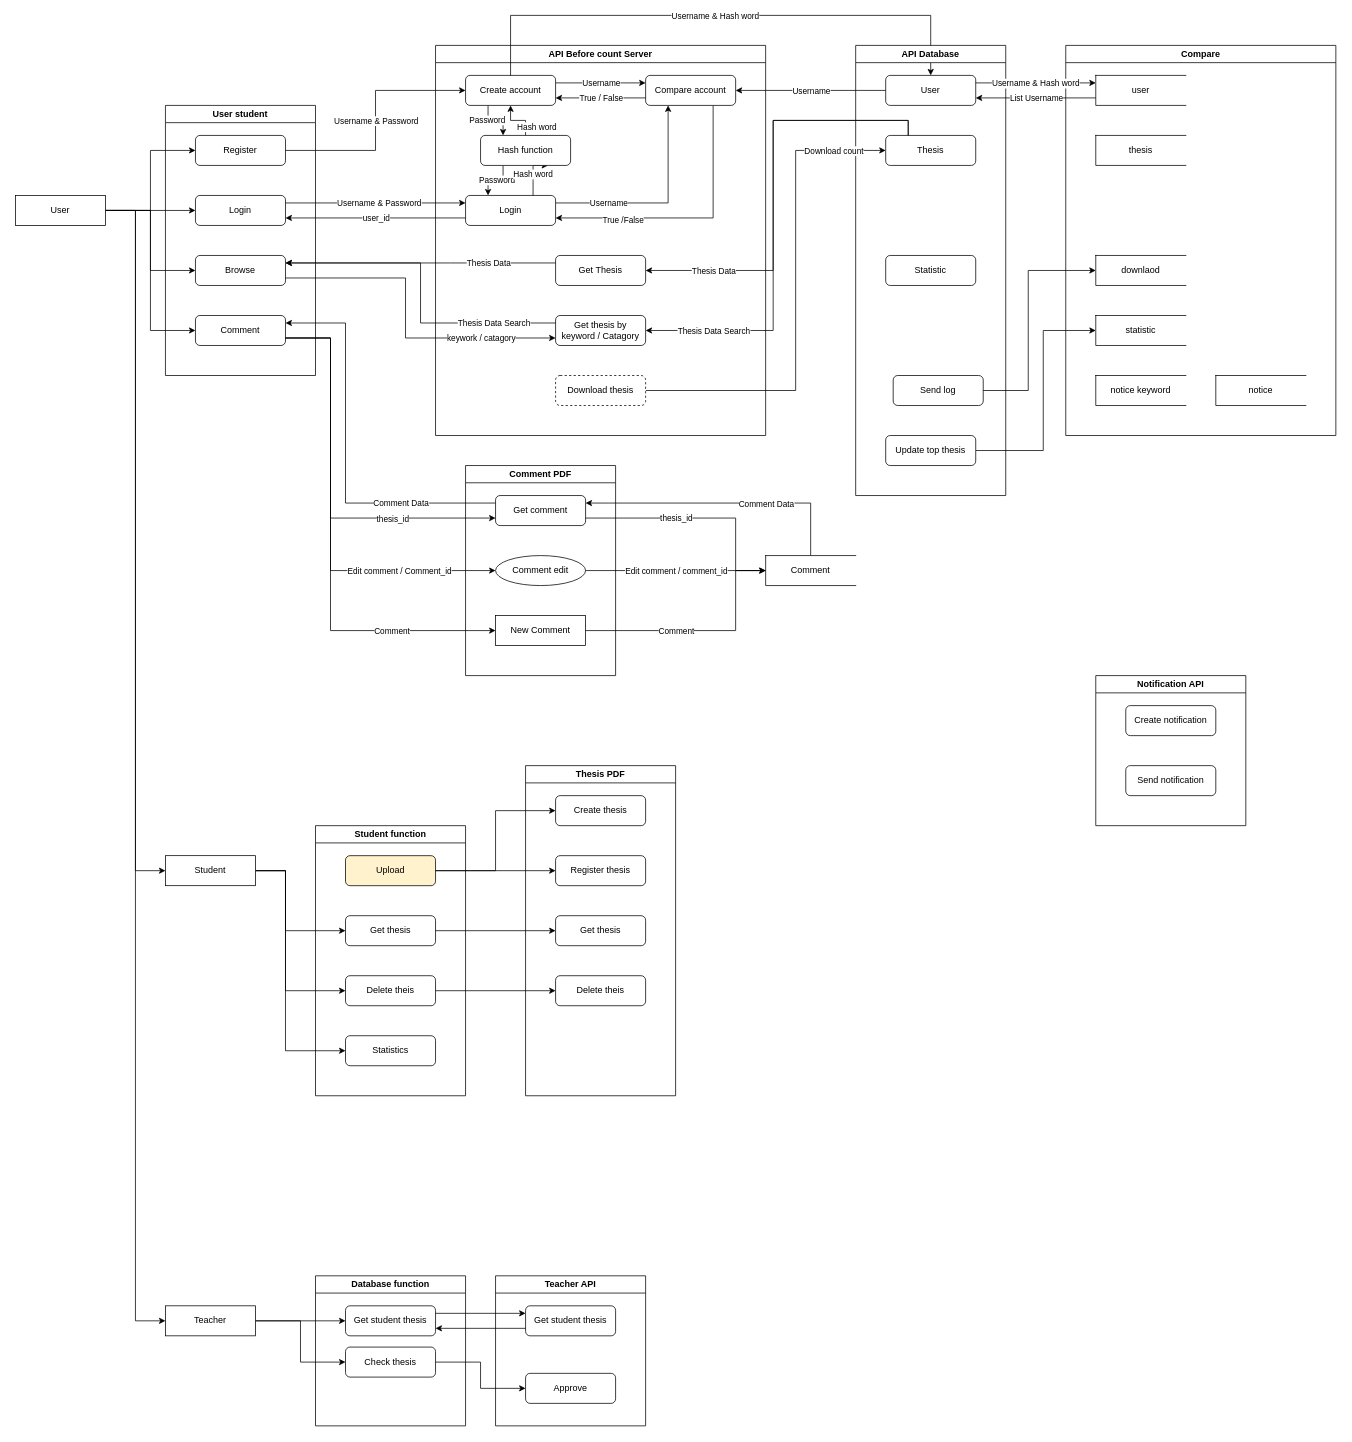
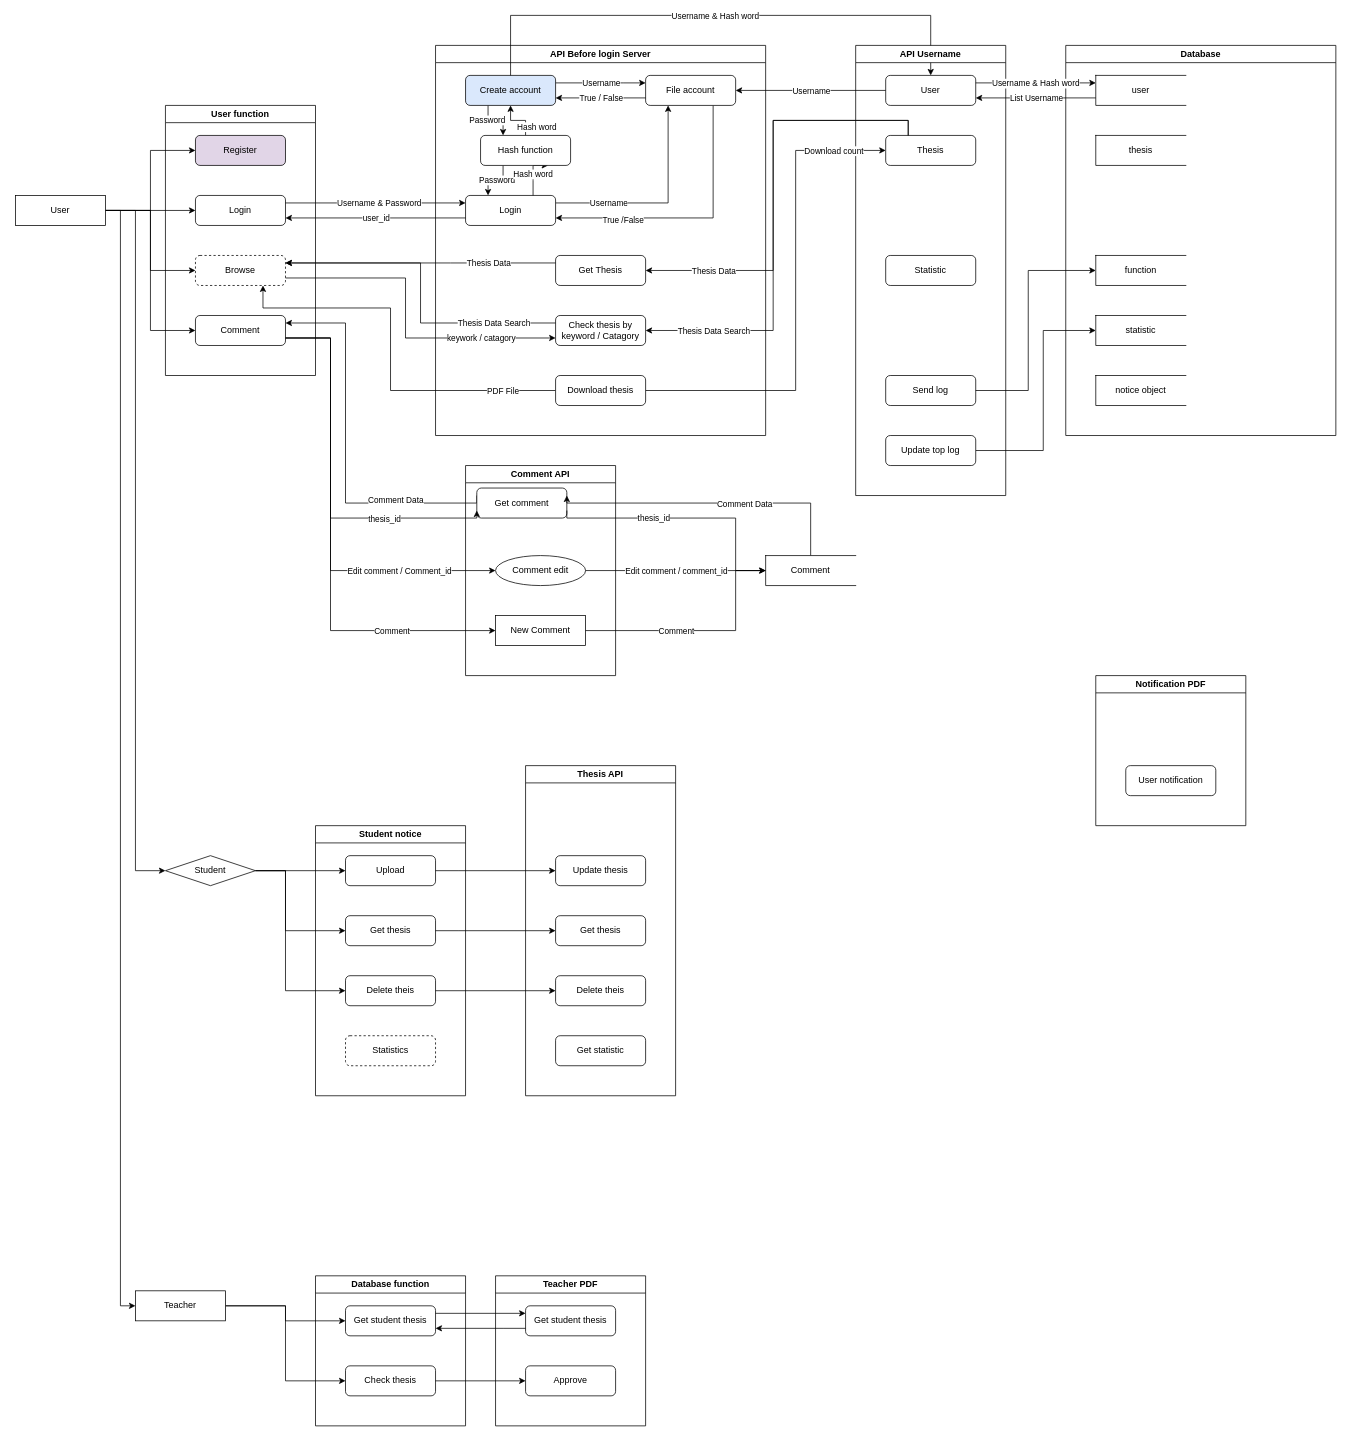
- <mxCell id="7" value="API Before count Server" style="swimlane;whiteSpace=wrap;html=1;" parent="1" vertex="1"><mxGeometry x="580" y="60" width="440" height="520" as="geometry"><mxRectangle x="400" y="200" width="130" height="30" as="alternateBounds" /></mxGeometry></mxCell>
+ <mxCell id="7" value="API Before login Server" style="swimlane;whiteSpace=wrap;html=1;" parent="1" vertex="1"><mxGeometry x="580" y="60" width="440" height="520" as="geometry"><mxRectangle x="400" y="200" width="130" height="30" as="alternateBounds" /></mxGeometry></mxCell>
- <mxCell id="81" value="API Database" style="swimlane;whiteSpace=wrap;html=1;" parent="1" vertex="1"><mxGeometry x="1140" y="60" width="200" height="600" as="geometry"><mxRectangle x="400" y="200" width="130" height="30" as="alternateBounds" /></mxGeometry></mxCell>
+ <mxCell id="81" value="API Username" style="swimlane;whiteSpace=wrap;html=1;" parent="1" vertex="1"><mxGeometry x="1140" y="60" width="200" height="600" as="geometry"><mxRectangle x="400" y="200" width="130" height="30" as="alternateBounds" /></mxGeometry></mxCell>
- <mxCell id="30" value="Compare" style="swimlane;whiteSpace=wrap;html=1;" parent="1" vertex="1"><mxGeometry x="1420" y="60" width="360" height="520" as="geometry"><mxRectangle x="400" y="200" width="130" height="30" as="alternateBounds" /></mxGeometry></mxCell>
+ <mxCell id="30" value="Database" style="swimlane;whiteSpace=wrap;html=1;" parent="1" vertex="1"><mxGeometry x="1420" y="60" width="360" height="520" as="geometry"><mxRectangle x="400" y="200" width="130" height="30" as="alternateBounds" /></mxGeometry></mxCell>
- <mxCell id="12" value="Create account" style="rounded=1;whiteSpace=wrap;html=1;" parent="7" vertex="1"><mxGeometry x="40" y="40" width="120" height="40" as="geometry" /></mxCell>
+ <mxCell id="12" value="Create account" style="rounded=1;whiteSpace=wrap;html=1;fillColor=#dae8fc;" parent="7" vertex="1"><mxGeometry x="40" y="40" width="120" height="40" as="geometry" /></mxCell>
- <mxCell id="15" value="Compare account" style="rounded=1;whiteSpace=wrap;html=1;" parent="7" vertex="1"><mxGeometry x="280" y="40" width="120" height="40" as="geometry" /></mxCell>
+ <mxCell id="15" value="File account" style="rounded=1;whiteSpace=wrap;html=1;" parent="7" vertex="1"><mxGeometry x="280" y="40" width="120" height="40" as="geometry" /></mxCell>
- <mxCell id="2" value="User student" style="swimlane;whiteSpace=wrap;html=1;" parent="1" vertex="1"><mxGeometry x="220" y="140" width="200" height="360" as="geometry"><mxRectangle x="400" y="200" width="130" height="30" as="alternateBounds" /></mxGeometry></mxCell>
+ <mxCell id="2" value="User function" style="swimlane;whiteSpace=wrap;html=1;" parent="1" vertex="1"><mxGeometry x="220" y="140" width="200" height="360" as="geometry"><mxRectangle x="400" y="200" width="130" height="30" as="alternateBounds" /></mxGeometry></mxCell>
- <mxCell id="73" style="edgeStyle=orthogonalEdgeStyle;rounded=0;orthogonalLoop=1;jettySize=auto;html=1;entryX=0;entryY=0.5;entryDx=0;entryDy=0;" parent="1" source="6" target="12" edge="1"><mxGeometry relative="1" as="geometry"><Array as="points"><mxPoint x="500" y="200" /><mxPoint x="500" y="120" /></Array></mxGeometry></mxCell>
- <mxCell id="74" value="Username &amp;amp; Password" style="edgeLabel;html=1;align=center;verticalAlign=middle;resizable=0;points=[];" parent="73" vertex="1" connectable="0"><mxGeometry x="-0.074" y="1" relative="1" as="geometry"><mxPoint x="1" y="-12" as="offset" /></mxGeometry></mxCell>
- <mxCell id="6" value="Register" style="rounded=1;whiteSpace=wrap;html=1;" parent="2" vertex="1"><mxGeometry x="40" y="40" width="120" height="40" as="geometry" /></mxCell>
+ <mxCell id="6" value="Register" style="rounded=1;whiteSpace=wrap;html=1;fillColor=#e1d5e7;" parent="2" vertex="1"><mxGeometry x="40" y="40" width="120" height="40" as="geometry" /></mxCell>
- <mxCell id="3" value="Browse" style="rounded=1;whiteSpace=wrap;html=1;" parent="2" vertex="1"><mxGeometry x="40" y="200" width="120" height="40" as="geometry" /></mxCell>
+ <mxCell id="3" value="Browse" style="rounded=1;whiteSpace=wrap;html=1;dashed=1;" parent="2" vertex="1"><mxGeometry x="40" y="200" width="120" height="40" as="geometry" /></mxCell>
- <mxCell id="31" value="downlaod" style="html=1;dashed=0;whiteSpace=wrap;shape=partialRectangle;right=0;" parent="30" vertex="1"><mxGeometry x="40" y="280" width="120" height="40" as="geometry" /></mxCell>
+ <mxCell id="31" value="function" style="html=1;dashed=0;whiteSpace=wrap;shape=partialRectangle;right=0;" parent="30" vertex="1"><mxGeometry x="40" y="280" width="120" height="40" as="geometry" /></mxCell>
- <mxCell id="29" value="Get thesis by keyword / Catagory" style="rounded=1;whiteSpace=wrap;html=1;" parent="7" vertex="1"><mxGeometry x="160" y="360" width="120" height="40" as="geometry" /></mxCell>
+ <mxCell id="29" value="Check thesis by keyword / Catagory" style="rounded=1;whiteSpace=wrap;html=1;" parent="7" vertex="1"><mxGeometry x="160" y="360" width="120" height="40" as="geometry" /></mxCell>
+ <mxCell id="120" style="edgeStyle=orthogonalEdgeStyle;rounded=0;orthogonalLoop=1;jettySize=auto;html=1;entryX=0.75;entryY=1;entryDx=0;entryDy=0;" parent="1" source="128" target="3" edge="1"><mxGeometry relative="1" as="geometry"><Array as="points"><mxPoint x="520" y="520" /><mxPoint x="520" y="410" /><mxPoint x="350" y="410" /></Array></mxGeometry></mxCell>
+ <mxCell id="121" value="PDF File" style="edgeLabel;html=1;align=center;verticalAlign=middle;resizable=0;points=[];" parent="120" vertex="1" connectable="0"><mxGeometry x="-0.292" y="1" relative="1" as="geometry"><mxPoint x="117" y="-1" as="offset" /></mxGeometry></mxCell>
- <mxCell id="128" value="Download thesis" style="rounded=1;whiteSpace=wrap;html=1;dashed=1;" parent="1" vertex="1"><mxGeometry x="740" y="500" width="120" height="40" as="geometry" /></mxCell>
+ <mxCell id="128" value="Download thesis" style="rounded=1;whiteSpace=wrap;html=1;" parent="1" vertex="1"><mxGeometry x="740" y="500" width="120" height="40" as="geometry" /></mxCell>
- <mxCell id="91" value="Send log" style="rounded=1;whiteSpace=wrap;html=1;" parent="81" vertex="1"><mxGeometry x="50" y="440" width="120" height="40" as="geometry" /></mxCell>
+ <mxCell id="91" value="Send log" style="rounded=1;whiteSpace=wrap;html=1;" parent="81" vertex="1"><mxGeometry x="40" y="440" width="120" height="40" as="geometry" /></mxCell>
- <mxCell id="36" value="notice keyword" style="html=1;dashed=0;whiteSpace=wrap;shape=partialRectangle;right=0;" parent="30" vertex="1"><mxGeometry x="40" y="440" width="120" height="40" as="geometry" /></mxCell>
+ <mxCell id="36" value="notice object" style="html=1;dashed=0;whiteSpace=wrap;shape=partialRectangle;right=0;" parent="30" vertex="1"><mxGeometry x="40" y="440" width="120" height="40" as="geometry" /></mxCell>
- <mxCell id="35" value="notice" style="html=1;dashed=0;whiteSpace=wrap;shape=partialRectangle;right=0;" parent="30" vertex="1"><mxGeometry x="200" y="440" width="120" height="40" as="geometry" /></mxCell>
- <mxCell id="142" value="Update top thesis" style="rounded=1;whiteSpace=wrap;html=1;" parent="1" vertex="1"><mxGeometry x="1180" y="580" width="120" height="40" as="geometry" /></mxCell>
+ <mxCell id="142" value="Update top log" style="rounded=1;whiteSpace=wrap;html=1;" parent="1" vertex="1"><mxGeometry x="1180" y="580" width="120" height="40" as="geometry" /></mxCell>
- <mxCell id="116" value="Comment PDF" style="swimlane;whiteSpace=wrap;html=1;" parent="1" vertex="1"><mxGeometry x="620" y="620" width="200" height="280" as="geometry"><mxRectangle x="400" y="200" width="130" height="30" as="alternateBounds" /></mxGeometry></mxCell>
+ <mxCell id="116" value="Comment API" style="swimlane;whiteSpace=wrap;html=1;" parent="1" vertex="1"><mxGeometry x="620" y="620" width="200" height="280" as="geometry"><mxRectangle x="400" y="200" width="130" height="30" as="alternateBounds" /></mxGeometry></mxCell>
- <mxCell id="117" value="Get comment" style="rounded=1;whiteSpace=wrap;html=1;" parent="116" vertex="1"><mxGeometry x="40" y="40" width="120" height="40" as="geometry" /></mxCell>
+ <mxCell id="117" value="Get comment" style="rounded=1;whiteSpace=wrap;html=1;" parent="116" vertex="1"><mxGeometry x="15" y="30" width="120" height="40" as="geometry" /></mxCell>
- <mxCell id="123" value="Notification API" style="swimlane;whiteSpace=wrap;html=1;" parent="1" vertex="1"><mxGeometry x="1460" y="900" width="200" height="200" as="geometry"><mxRectangle x="400" y="200" width="130" height="30" as="alternateBounds" /></mxGeometry></mxCell>
+ <mxCell id="123" value="Notification PDF" style="swimlane;whiteSpace=wrap;html=1;" parent="1" vertex="1"><mxGeometry x="1460" y="900" width="200" height="200" as="geometry"><mxRectangle x="400" y="200" width="130" height="30" as="alternateBounds" /></mxGeometry></mxCell>
- <mxCell id="124" value="Create notification" style="rounded=1;whiteSpace=wrap;html=1;" parent="123" vertex="1"><mxGeometry x="40" y="40" width="120" height="40" as="geometry" /></mxCell>
- <mxCell id="52" value="Thesis PDF" style="swimlane;whiteSpace=wrap;html=1;" parent="1" vertex="1"><mxGeometry x="700" y="1020" width="200" height="440" as="geometry"><mxRectangle x="400" y="200" width="130" height="30" as="alternateBounds" /></mxGeometry></mxCell>
+ <mxCell id="52" value="Thesis API" style="swimlane;whiteSpace=wrap;html=1;" parent="1" vertex="1"><mxGeometry x="700" y="1020" width="200" height="440" as="geometry"><mxRectangle x="400" y="200" width="130" height="30" as="alternateBounds" /></mxGeometry></mxCell>
- <mxCell id="125" value="Send notification" style="rounded=1;whiteSpace=wrap;html=1;" parent="123" vertex="1"><mxGeometry x="40" y="120" width="120" height="40" as="geometry" /></mxCell>
+ <mxCell id="125" value="User notification" style="rounded=1;whiteSpace=wrap;html=1;" parent="123" vertex="1"><mxGeometry x="40" y="120" width="120" height="40" as="geometry" /></mxCell>
- <mxCell id="53" value="Create thesis" style="rounded=1;whiteSpace=wrap;html=1;" parent="52" vertex="1"><mxGeometry x="40" y="40" width="120" height="40" as="geometry" /></mxCell>
- <mxCell id="69" style="edgeStyle=orthogonalEdgeStyle;rounded=0;orthogonalLoop=1;jettySize=auto;html=1;entryX=0;entryY=0.5;entryDx=0;entryDy=0;" parent="1" source="38" target="53" edge="1"><mxGeometry relative="1" as="geometry"><Array as="points"><mxPoint x="660" y="1160" /><mxPoint x="660" y="1080" /></Array></mxGeometry></mxCell>
- <mxCell id="37" value="Student function" style="swimlane;whiteSpace=wrap;html=1;startSize=23;" parent="1" vertex="1"><mxGeometry x="420" y="1100" width="200" height="360" as="geometry"><mxRectangle x="400" y="200" width="130" height="30" as="alternateBounds" /></mxGeometry></mxCell>
+ <mxCell id="37" value="Student notice" style="swimlane;whiteSpace=wrap;html=1;startSize=23;" parent="1" vertex="1"><mxGeometry x="420" y="1100" width="200" height="360" as="geometry"><mxRectangle x="400" y="200" width="130" height="30" as="alternateBounds" /></mxGeometry></mxCell>
- <mxCell id="65" value="Student" style="html=1;dashed=0;whiteSpace=wrap;" parent="1" vertex="1"><mxGeometry x="220" y="1140" width="120" height="40" as="geometry" /></mxCell>
+ <mxCell id="65" value="Student" style="rhombus;html=1;dashed=0;whiteSpace=wrap;" parent="1" vertex="1"><mxGeometry x="220" y="1140" width="120" height="40" as="geometry" /></mxCell>
+ <mxCell id="61" style="edgeStyle=orthogonalEdgeStyle;rounded=0;orthogonalLoop=1;jettySize=auto;html=1;" parent="1" source="65" target="38" edge="1"><mxGeometry relative="1" as="geometry"><Array as="points"><mxPoint x="450" y="1160" /><mxPoint x="450" y="1160" /></Array></mxGeometry></mxCell>
- <mxCell id="38" value="Upload" style="rounded=1;whiteSpace=wrap;html=1;fillColor=#fff2cc;" parent="37" vertex="1"><mxGeometry x="40" y="40" width="120" height="40" as="geometry" /></mxCell>
+ <mxCell id="38" value="Upload" style="rounded=1;whiteSpace=wrap;html=1;" parent="37" vertex="1"><mxGeometry x="40" y="40" width="120" height="40" as="geometry" /></mxCell>
- <mxCell id="54" value="Register thesis" style="rounded=1;whiteSpace=wrap;html=1;" parent="52" vertex="1"><mxGeometry x="40" y="120" width="120" height="40" as="geometry" /></mxCell>
+ <mxCell id="54" value="Update thesis" style="rounded=1;whiteSpace=wrap;html=1;" parent="52" vertex="1"><mxGeometry x="40" y="120" width="120" height="40" as="geometry" /></mxCell>
- <mxCell id="64" style="edgeStyle=orthogonalEdgeStyle;rounded=0;orthogonalLoop=1;jettySize=auto;html=1;entryX=0;entryY=0.5;entryDx=0;entryDy=0;" parent="1" source="65" target="41" edge="1"><mxGeometry relative="1" as="geometry"><Array as="points"><mxPoint x="380" y="1160" /><mxPoint x="380" y="1400" /></Array></mxGeometry></mxCell>
- <mxCell id="41" value="Statistics" style="rounded=1;whiteSpace=wrap;html=1;" parent="37" vertex="1"><mxGeometry x="40" y="280" width="120" height="40" as="geometry" /></mxCell>
+ <mxCell id="41" value="Statistics" style="rounded=1;whiteSpace=wrap;html=1;dashed=1;" parent="37" vertex="1"><mxGeometry x="40" y="280" width="120" height="40" as="geometry" /></mxCell>
+ <mxCell id="57" value="Get statistic" style="rounded=1;whiteSpace=wrap;html=1;" parent="52" vertex="1"><mxGeometry x="40" y="360" width="120" height="40" as="geometry" /></mxCell>
- <mxCell id="58" value="Teacher API" style="swimlane;whiteSpace=wrap;html=1;" parent="1" vertex="1"><mxGeometry x="660" y="1700" width="200" height="200" as="geometry"><mxRectangle x="400" y="200" width="130" height="30" as="alternateBounds" /></mxGeometry></mxCell>
+ <mxCell id="58" value="Teacher PDF" style="swimlane;whiteSpace=wrap;html=1;" parent="1" vertex="1"><mxGeometry x="660" y="1700" width="200" height="200" as="geometry"><mxRectangle x="400" y="200" width="130" height="30" as="alternateBounds" /></mxGeometry></mxCell>
- <mxCell id="68" value="Teacher" style="html=1;dashed=0;whiteSpace=wrap;" parent="1" vertex="1"><mxGeometry x="220" y="1740" width="120" height="40" as="geometry" /></mxCell>
+ <mxCell id="68" value="Teacher" style="html=1;dashed=0;whiteSpace=wrap;" parent="1" vertex="1"><mxGeometry x="180" y="1720" width="120" height="40" as="geometry" /></mxCell>
- <mxCell id="44" value="Check thesis" style="rounded=1;whiteSpace=wrap;html=1;" parent="42" vertex="1"><mxGeometry x="40" y="95" width="120" height="40" as="geometry" /></mxCell>
+ <mxCell id="44" value="Check thesis" style="rounded=1;whiteSpace=wrap;html=1;" parent="42" vertex="1"><mxGeometry x="40" y="120" width="120" height="40" as="geometry" /></mxCell>
- <mxCell id="60" value="Approve" style="rounded=1;whiteSpace=wrap;html=1;" parent="58" vertex="1"><mxGeometry x="40" y="130" width="120" height="40" as="geometry" /></mxCell>
+ <mxCell id="60" value="Approve" style="rounded=1;whiteSpace=wrap;html=1;" parent="58" vertex="1"><mxGeometry x="40" y="120" width="120" height="40" as="geometry" /></mxCell>
